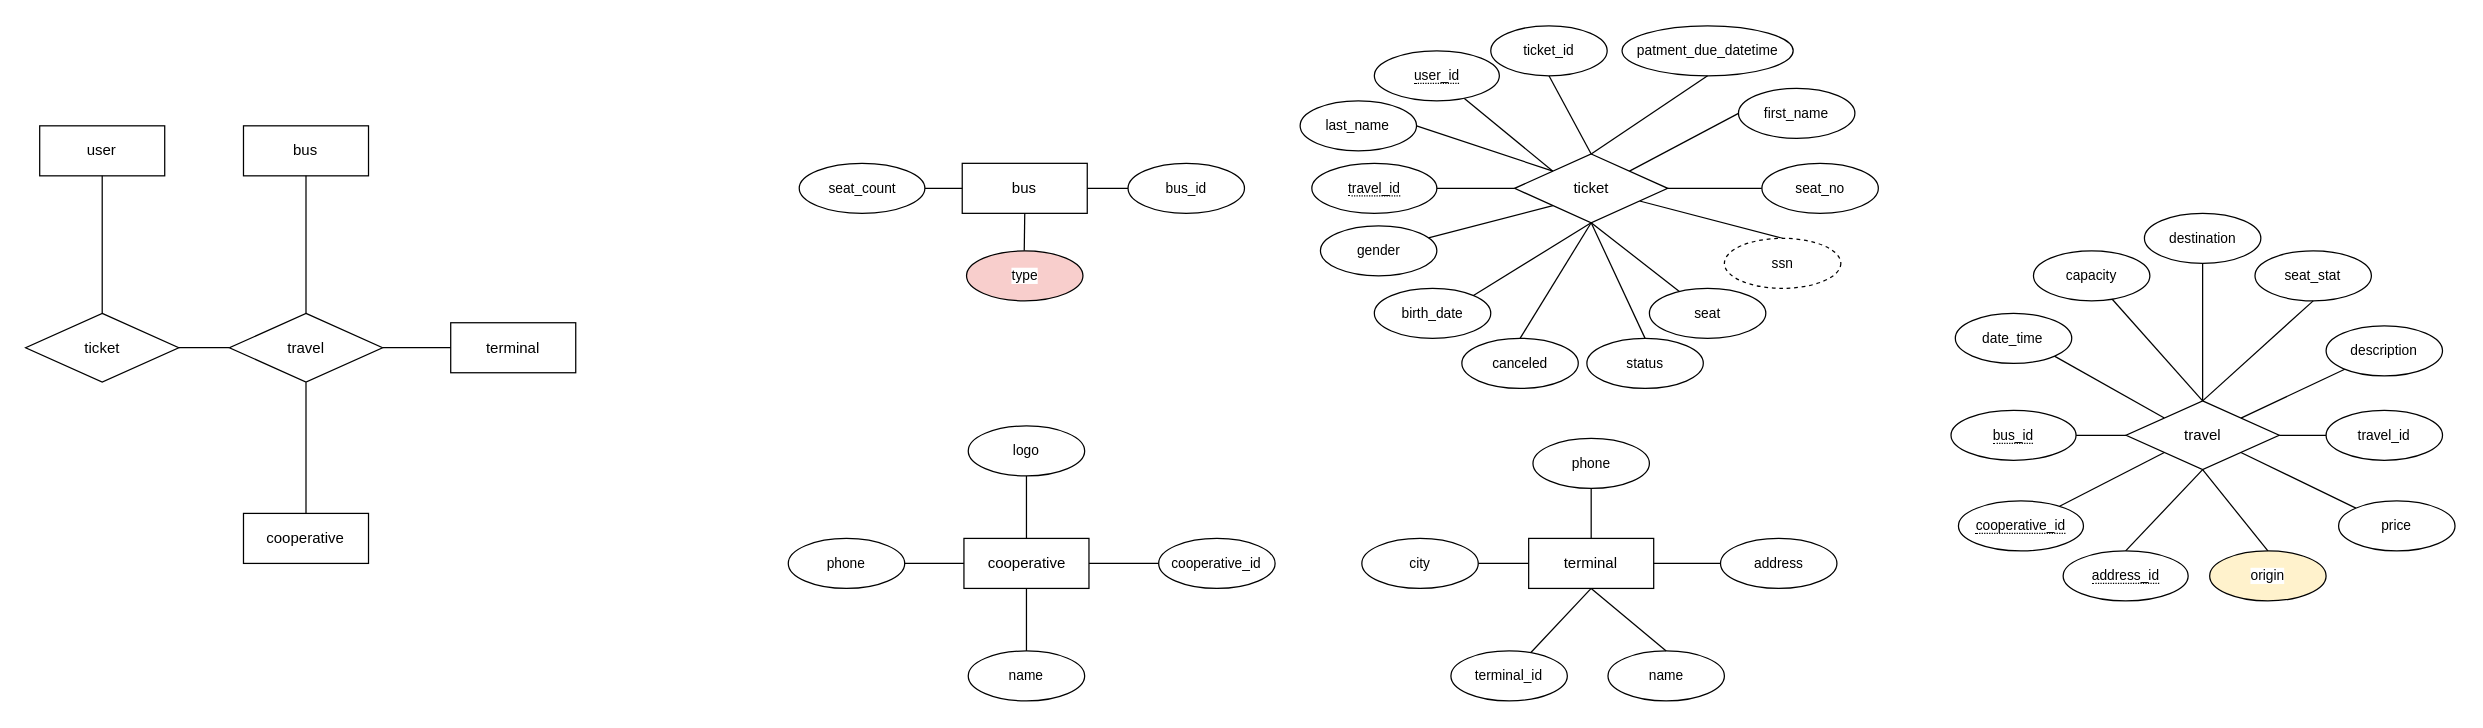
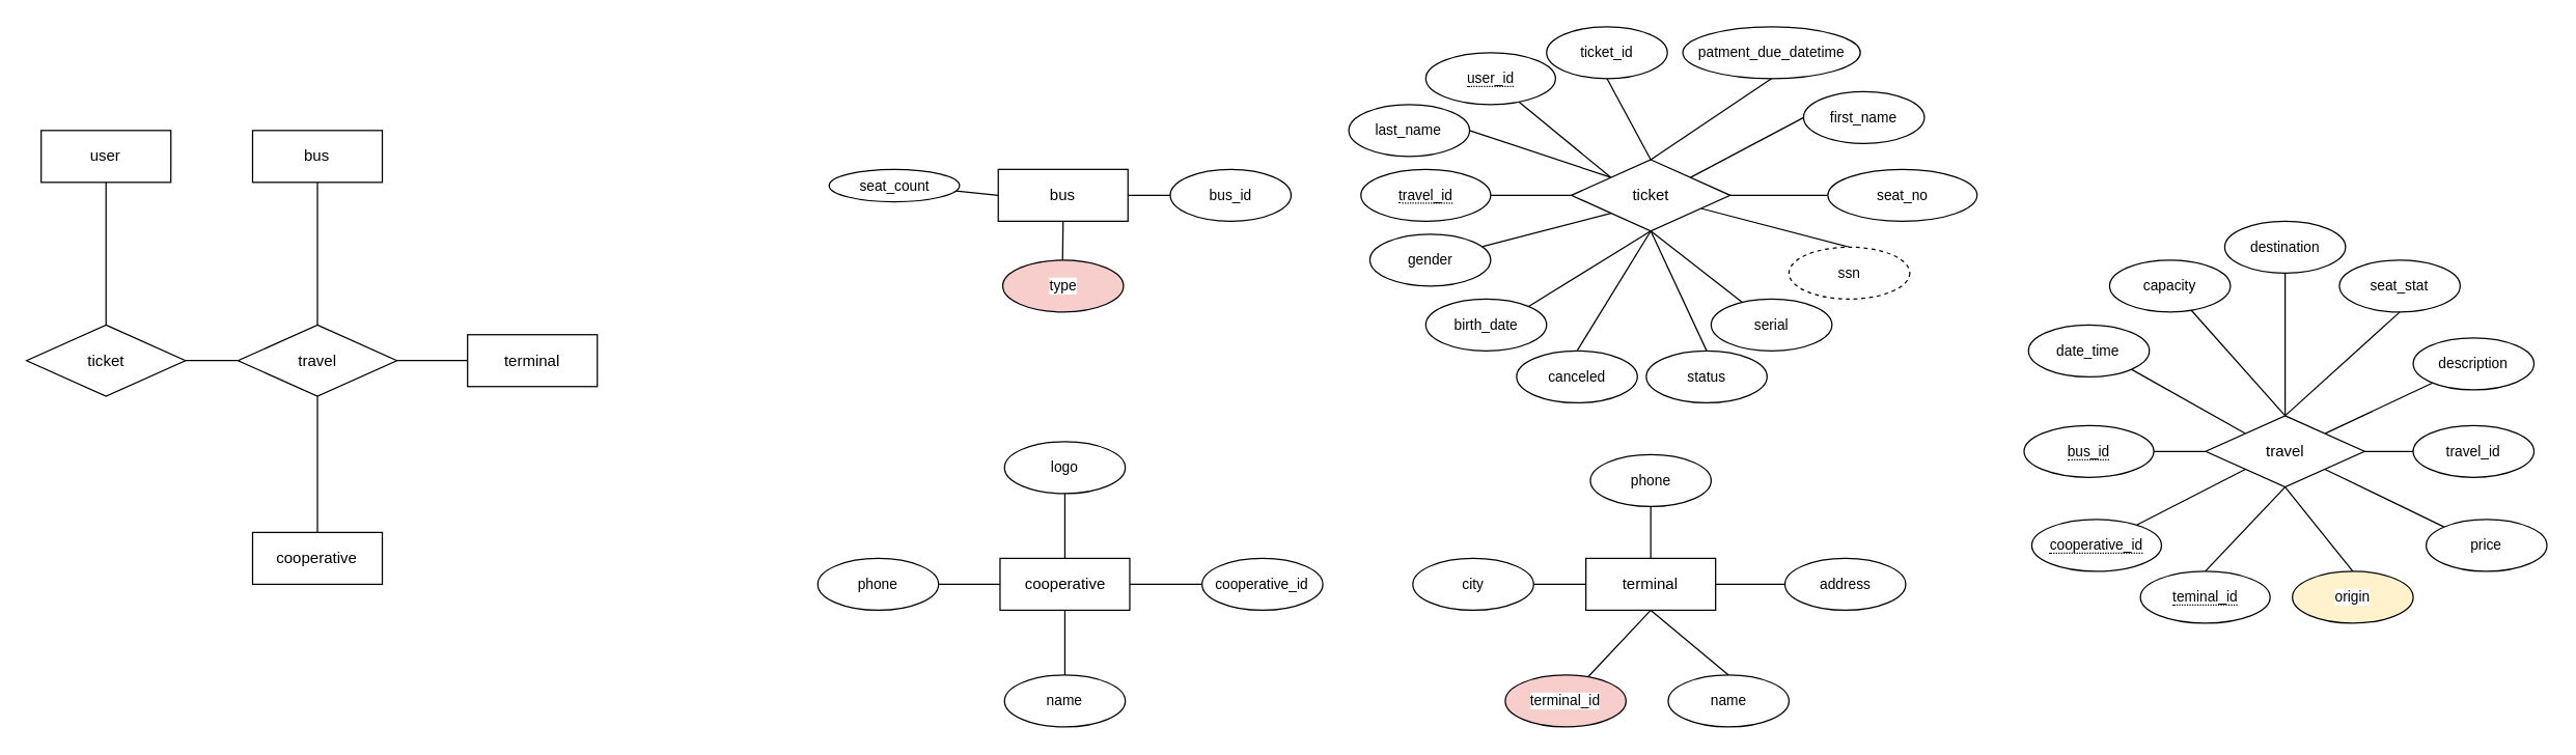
- <mxCell id="25" value="seat_count" style="ellipse;whiteSpace=wrap;html=1;fontFamily=Helvetica;fontSize=11;fontColor=default;labelBackgroundColor=default;" vertex="1" parent="1"><mxGeometry x="638.75" y="130" width="100.5" height="40" as="geometry" /></mxCell>
+ <mxCell id="25" value="seat_count" style="ellipse;whiteSpace=wrap;html=1;fontFamily=Helvetica;fontSize=11;fontColor=default;labelBackgroundColor=default;" vertex="1" parent="1"><mxGeometry x="638.75" y="130" width="100.5" height="25" as="geometry" /></mxCell>
- <mxCell id="50" value="seat_no" style="ellipse;whiteSpace=wrap;html=1;fontFamily=Helvetica;fontSize=11;fontColor=default;labelBackgroundColor=default;" vertex="1" parent="1"><mxGeometry x="1408.75" y="130" width="93.12" height="40" as="geometry" /></mxCell>
+ <mxCell id="50" value="seat_no" style="ellipse;whiteSpace=wrap;html=1;fontFamily=Helvetica;fontSize=11;fontColor=default;labelBackgroundColor=default;" vertex="1" parent="1"><mxGeometry x="1408.75" y="130" width="115" height="40" as="geometry" /></mxCell>
- <mxCell id="49" value="seat" style="ellipse;whiteSpace=wrap;html=1;fontFamily=Helvetica;fontSize=11;fontColor=default;labelBackgroundColor=default;" vertex="1" parent="1"><mxGeometry x="1318.75" y="230" width="93.12" height="40" as="geometry" /></mxCell>
+ <mxCell id="49" value="serial" style="ellipse;whiteSpace=wrap;html=1;fontFamily=Helvetica;fontSize=11;fontColor=default;labelBackgroundColor=default;" vertex="1" parent="1"><mxGeometry x="1318.75" y="230" width="93.12" height="40" as="geometry" /></mxCell>
- <mxCell id="58" value="&lt;span style=&quot;border-bottom: 1px dotted&quot;&gt;address_id&lt;/span&gt;" style="ellipse;whiteSpace=wrap;html=1;align=center;fontFamily=Helvetica;fontSize=11;fontColor=default;labelBackgroundColor=default;" vertex="1" parent="1"><mxGeometry x="1649.68" y="440" width="100" height="40" as="geometry" /></mxCell>
+ <mxCell id="58" value="&lt;span style=&quot;border-bottom: 1px dotted&quot;&gt;teminal_id&lt;/span&gt;" style="ellipse;whiteSpace=wrap;html=1;align=center;fontFamily=Helvetica;fontSize=11;fontColor=default;labelBackgroundColor=default;" vertex="1" parent="1"><mxGeometry x="1649.68" y="440" width="100" height="40" as="geometry" /></mxCell>
- <mxCell id="38" value="terminal_id" style="ellipse;whiteSpace=wrap;html=1;fontFamily=Helvetica;fontSize=11;fontColor=default;labelBackgroundColor=default;" vertex="1" parent="1"><mxGeometry x="1160" y="520" width="93.12" height="40" as="geometry" /></mxCell>
+ <mxCell id="38" value="terminal_id" style="ellipse;whiteSpace=wrap;html=1;fontFamily=Helvetica;fontSize=11;fontColor=default;labelBackgroundColor=default;fillColor=#f8cecc;" vertex="1" parent="1"><mxGeometry x="1160" y="520" width="93.12" height="40" as="geometry" /></mxCell>
